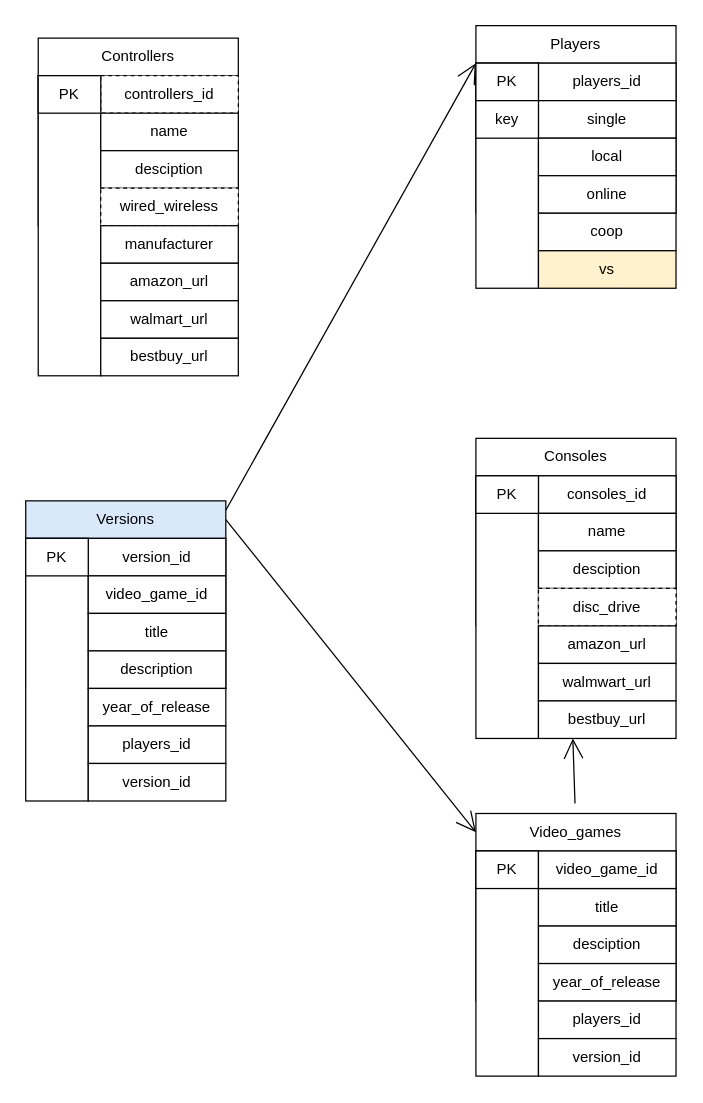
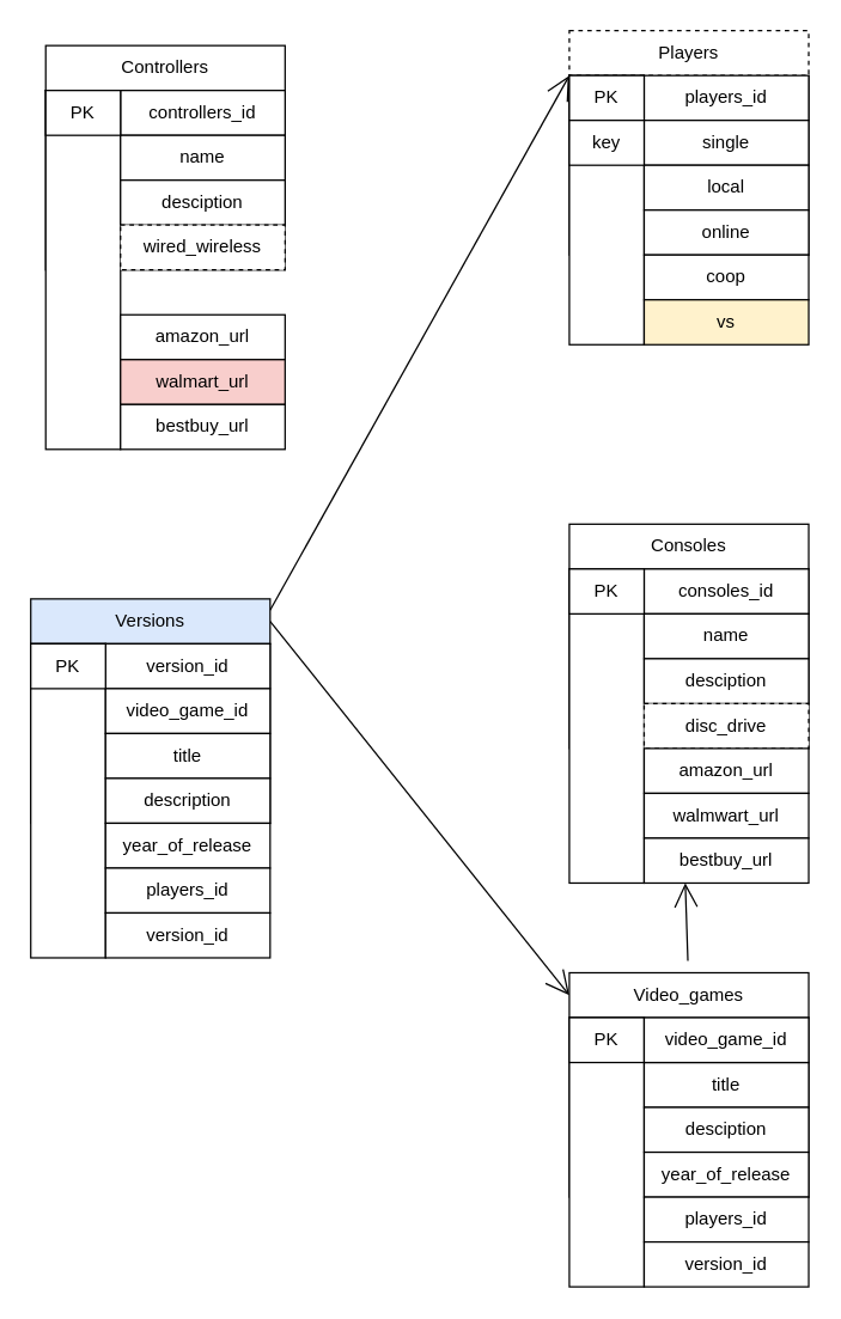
- <mxCell id="15" value="Players" style="rounded=0;whiteSpace=wrap;html=1;hachureGap=4;" vertex="1" parent="1"><mxGeometry x="380" y="20" width="160" height="30" as="geometry" /></mxCell>
+ <mxCell id="15" value="Players" style="rounded=0;whiteSpace=wrap;html=1;hachureGap=4;dashed=1;" vertex="1" parent="1"><mxGeometry x="380" y="20" width="160" height="30" as="geometry" /></mxCell>
- <mxCell id="5" value="controllers_id" style="rounded=0;whiteSpace=wrap;html=1;hachureGap=4;dashed=1;" vertex="1" parent="1"><mxGeometry x="80" y="60" width="110" height="30" as="geometry" /></mxCell>
+ <mxCell id="5" value="controllers_id" style="rounded=0;whiteSpace=wrap;html=1;hachureGap=4;" vertex="1" parent="1"><mxGeometry x="80" y="60" width="110" height="30" as="geometry" /></mxCell>
- <mxCell id="9" value="manufacturer" style="rounded=0;whiteSpace=wrap;html=1;hachureGap=4;" vertex="1" parent="1"><mxGeometry x="80" y="180" width="110" height="30" as="geometry" /></mxCell>
- <mxCell id="11" value="walmart_url" style="rounded=0;whiteSpace=wrap;html=1;hachureGap=4;" vertex="1" parent="1"><mxGeometry x="80" y="240" width="110" height="30" as="geometry" /></mxCell>
+ <mxCell id="11" value="walmart_url" style="rounded=0;whiteSpace=wrap;html=1;hachureGap=4;fillColor=#f8cecc;" vertex="1" parent="1"><mxGeometry x="80" y="240" width="110" height="30" as="geometry" /></mxCell>
